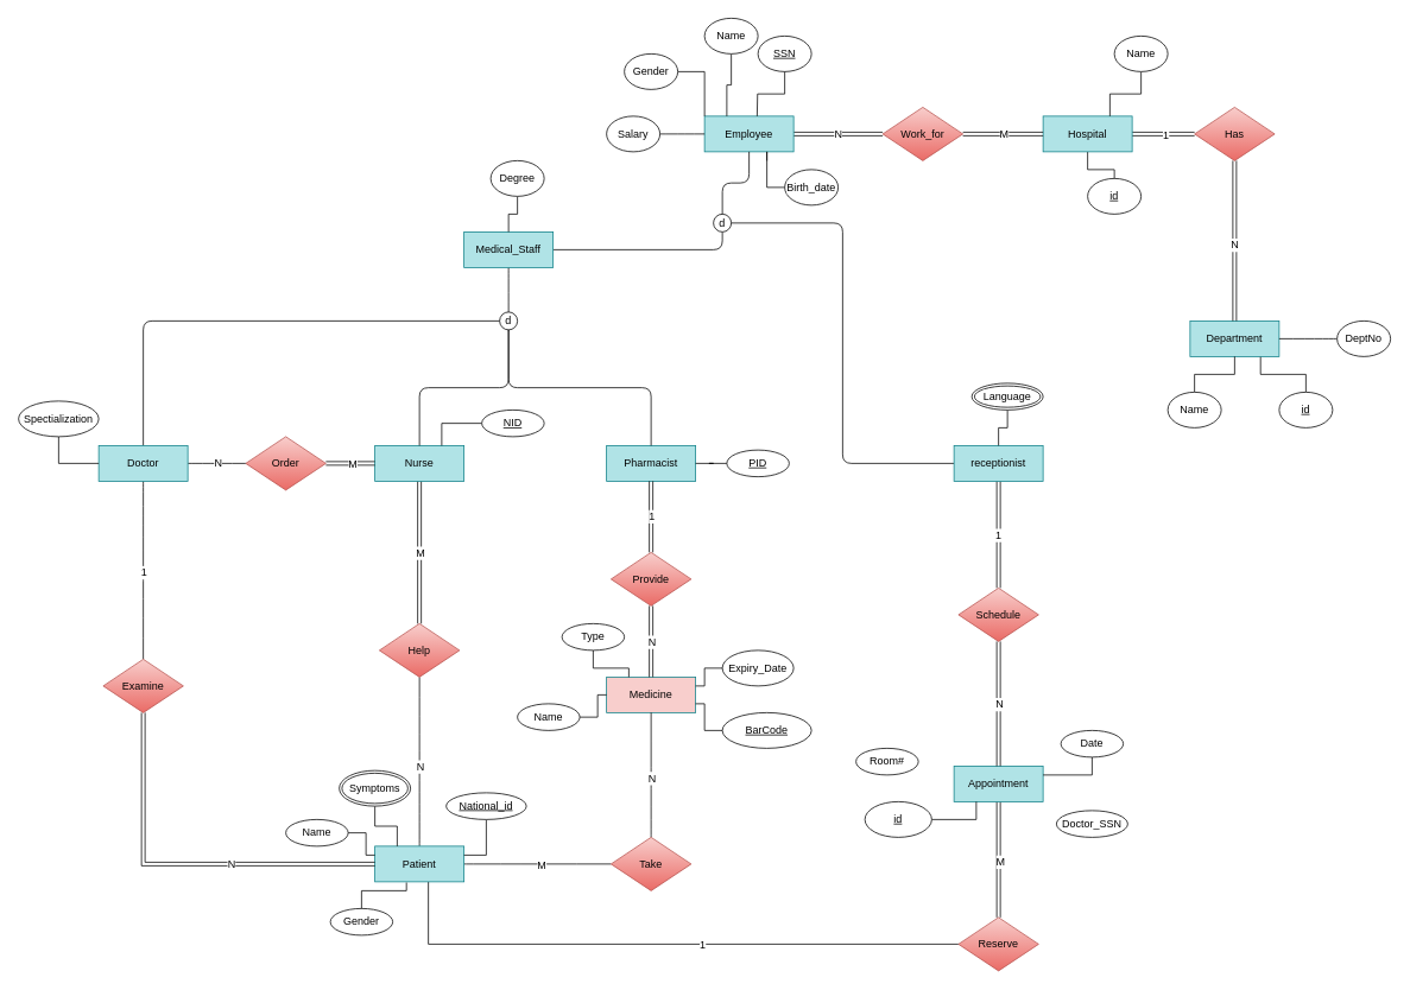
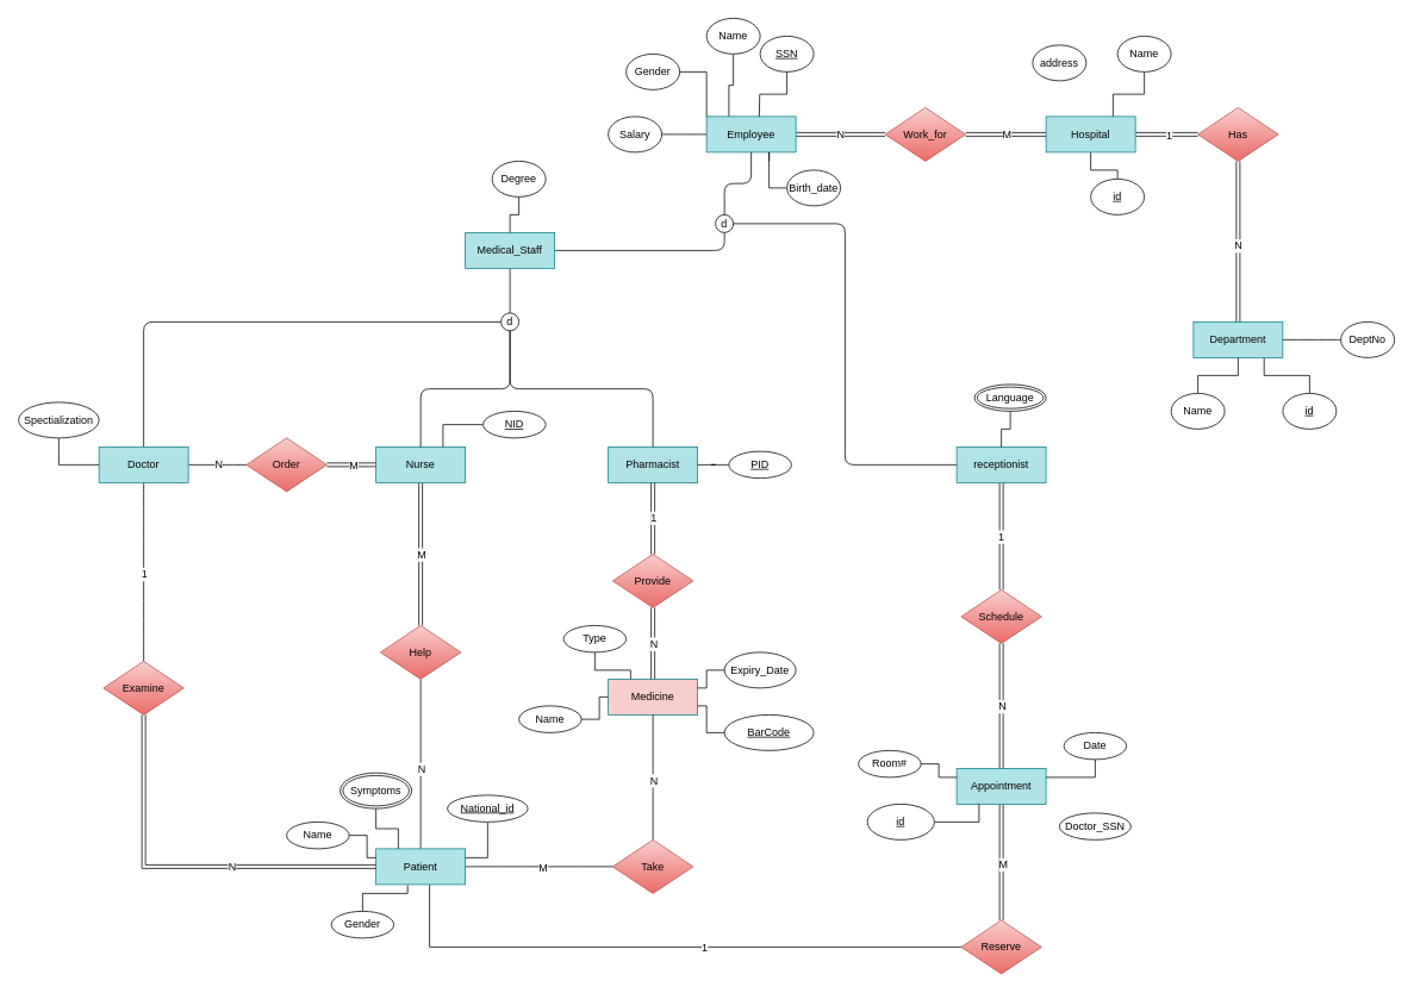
+ <mxCell id="75" value="address" style="ellipse;whiteSpace=wrap;html=1;align=center;strokeColor=default;verticalAlign=middle;fontFamily=Helvetica;fontSize=12;fontColor=default;labelBackgroundColor=default;fillColor=default;" vertex="1" parent="1"><mxGeometry x="1155" y="50" width="60" height="40" as="geometry" /></mxCell>
+ <mxCell id="105" style="edgeStyle=orthogonalEdgeStyle;curved=0;rounded=0;orthogonalLoop=1;jettySize=auto;html=1;exitX=1;exitY=0.5;exitDx=0;exitDy=0;entryX=0;entryY=0.25;entryDx=0;entryDy=0;strokeColor=default;align=center;verticalAlign=middle;fontFamily=Helvetica;fontSize=12;fontColor=default;labelBackgroundColor=default;startArrow=none;startFill=0;endArrow=none;endFill=0;" edge="1" parent="1" source="104" target="34"><mxGeometry relative="1" as="geometry" /></mxCell>
